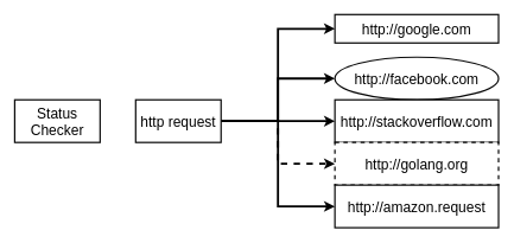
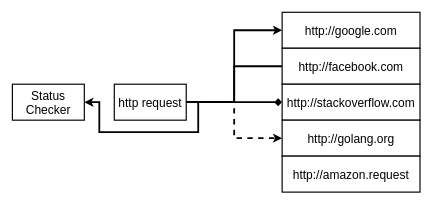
- <mxCell id="2" value="http://google.com" style="rounded=0;whiteSpace=wrap;html=1;shadow=0;labelBackgroundColor=none;strokeColor=#080808;strokeWidth=2;fillColor=#ffffff;fontSize=20;fontColor=#000000;align=center;" vertex="1" parent="1"><mxGeometry x="470" y="20" width="230" height="40" as="geometry" /></mxCell>
+ <mxCell id="2" value="http://google.com" style="rounded=0;whiteSpace=wrap;html=1;shadow=0;labelBackgroundColor=none;strokeColor=#080808;strokeWidth=2;fillColor=#ffffff;fontSize=20;fontColor=#000000;align=center;" vertex="1" parent="1"><mxGeometry x="470" y="20" width="230" height="60" as="geometry" /></mxCell>
- <mxCell id="4" style="edgeStyle=orthogonalEdgeStyle;rounded=0;html=1;exitX=1;exitY=0.5;startArrow=none;startFill=0;endArrow=classic;endFill=1;jettySize=auto;orthogonalLoop=1;strokeColor=#000000;strokeWidth=3;fontSize=20;fontColor=#000000;" edge="1" parent="1" source="8" target="9"><mxGeometry relative="1" as="geometry" /></mxCell>
+ <mxCell id="4" style="edgeStyle=orthogonalEdgeStyle;rounded=0;html=1;exitX=1;exitY=0.5;startArrow=none;startFill=0;endArrow=none;endFill=1;jettySize=auto;orthogonalLoop=1;strokeColor=#000000;strokeWidth=3;fontSize=20;fontColor=#000000;" edge="1" parent="1" source="8" target="9"><mxGeometry relative="1" as="geometry" /></mxCell>
- <mxCell id="9" value="http://facebook.com" style="ellipse;whiteSpace=wrap;html=1;shadow=0;labelBackgroundColor=none;strokeColor=#080808;strokeWidth=2;fillColor=#ffffff;fontSize=20;fontColor=#000000;align=center;" vertex="1" parent="1"><mxGeometry x="470" y="80" width="230" height="60" as="geometry" /></mxCell>
+ <mxCell id="9" value="http://facebook.com" style="rounded=0;whiteSpace=wrap;html=1;shadow=0;labelBackgroundColor=none;strokeColor=#080808;strokeWidth=2;fillColor=#ffffff;fontSize=20;fontColor=#000000;align=center;" vertex="1" parent="1"><mxGeometry x="470" y="80" width="230" height="60" as="geometry" /></mxCell>
- <mxCell id="5" style="edgeStyle=orthogonalEdgeStyle;rounded=0;html=1;exitX=1;exitY=0.5;entryX=0;entryY=0.5;startArrow=none;startFill=0;endArrow=classic;endFill=1;jettySize=auto;orthogonalLoop=1;strokeColor=#000000;strokeWidth=3;fontSize=20;fontColor=#000000;" edge="1" parent="1" source="8" target="10"><mxGeometry relative="1" as="geometry" /></mxCell>
+ <mxCell id="5" style="edgeStyle=orthogonalEdgeStyle;rounded=0;html=1;exitX=1;exitY=0.5;entryX=0;entryY=0.5;startArrow=none;startFill=0;endArrow=diamond;endFill=1;jettySize=auto;orthogonalLoop=1;strokeColor=#000000;strokeWidth=3;fontSize=20;fontColor=#000000;" edge="1" parent="1" source="8" target="10"><mxGeometry relative="1" as="geometry" /></mxCell>
- <mxCell id="11" value="http://golang.org" style="rounded=0;whiteSpace=wrap;html=1;shadow=0;labelBackgroundColor=none;strokeColor=#080808;strokeWidth=2;fillColor=#ffffff;fontSize=20;fontColor=#000000;align=center;dashed=1;" vertex="1" parent="1"><mxGeometry x="470" y="200" width="230" height="60" as="geometry" /></mxCell>
+ <mxCell id="11" value="http://golang.org" style="rounded=0;whiteSpace=wrap;html=1;shadow=0;labelBackgroundColor=none;strokeColor=#080808;strokeWidth=2;fillColor=#ffffff;fontSize=20;fontColor=#000000;align=center;" vertex="1" parent="1"><mxGeometry x="470" y="200" width="230" height="60" as="geometry" /></mxCell>
- <mxCell id="7" style="edgeStyle=orthogonalEdgeStyle;rounded=0;html=1;exitX=1;exitY=0.5;entryX=0;entryY=0.5;startArrow=none;startFill=0;endArrow=classic;endFill=1;jettySize=auto;orthogonalLoop=1;strokeColor=#000000;strokeWidth=3;fontSize=20;fontColor=#000000;" edge="1" parent="1" source="8" target="12"><mxGeometry relative="1" as="geometry" /></mxCell>
+ <mxCell id="7" style="edgeStyle=orthogonalEdgeStyle;rounded=0;html=1;exitX=1;exitY=0.5;startArrow=none;startFill=0;endArrow=classic;endFill=1;jettySize=auto;orthogonalLoop=1;strokeColor=#000000;strokeWidth=3;fontSize=20;fontColor=#000000;" edge="1" parent="1" source="8" target="13"><mxGeometry relative="1" as="geometry" /></mxCell>
